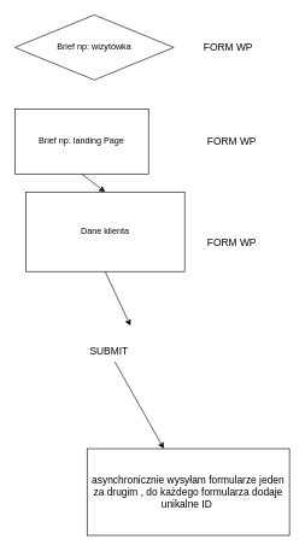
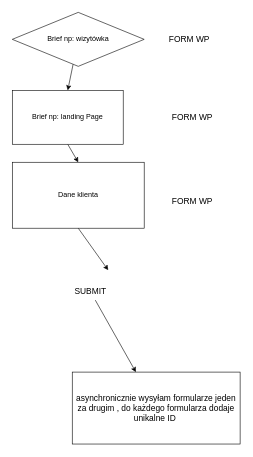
+ <mxCell id="2" style="edgeStyle=none;html=1;entryX=0.5;entryY=0;entryDx=0;entryDy=0;" edge="1" parent="1" source="3" target="5"><mxGeometry relative="1" as="geometry" /></mxCell>
- <mxCell id="7" value="Dane klienta" style="whiteSpace=wrap;html=1;" vertex="1" parent="1"><mxGeometry x="35" y="265" width="220" height="110" as="geometry" /></mxCell>
+ <mxCell id="7" value="Dane klienta" style="whiteSpace=wrap;html=1;" vertex="1" parent="1"><mxGeometry x="20" y="270" width="220" height="110" as="geometry" /></mxCell>
